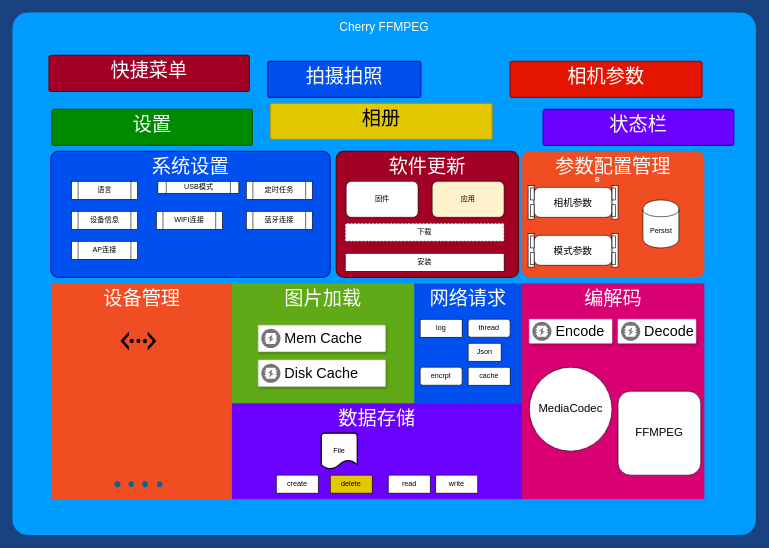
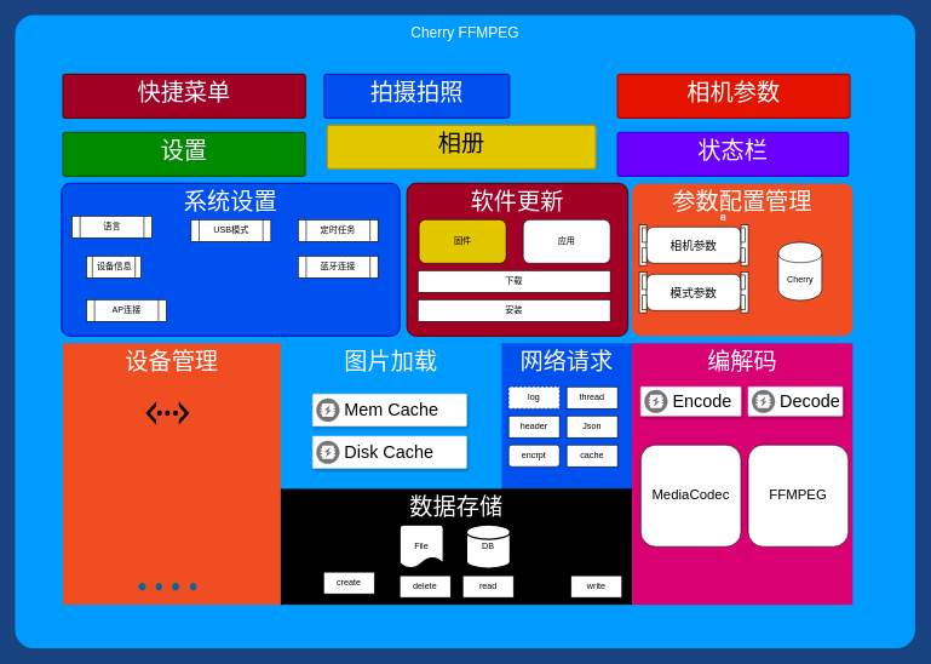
- <mxCell id="51" value="&lt;span style=&quot;font-size: 32px;&quot;&gt;快捷菜单&lt;/span&gt;" style="rounded=1;whiteSpace=wrap;html=1;shadow=0;strokeWidth=2;fillColor=#a20025;fontSize=12;fontColor=#ffffff;align=center;strokeColor=#6F0000;arcSize=6;verticalAlign=top;" vertex="1" parent="1"><mxGeometry x="81" y="92" width="334" height="60" as="geometry" /></mxCell>
+ <mxCell id="51" value="&lt;span style=&quot;font-size: 32px;&quot;&gt;快捷菜单&lt;/span&gt;" style="rounded=1;whiteSpace=wrap;html=1;shadow=0;strokeWidth=2;fillColor=#a20025;fontSize=12;fontColor=#ffffff;align=center;strokeColor=#6F0000;arcSize=6;verticalAlign=top;" vertex="1" parent="1"><mxGeometry x="86" y="102" width="334" height="60" as="geometry" /></mxCell>
- <mxCell id="40" value="&lt;span style=&quot;font-size: 32px;&quot;&gt;状态栏&lt;/span&gt;" style="rounded=1;whiteSpace=wrap;html=1;shadow=0;strokeWidth=2;fillColor=#6a00ff;fontSize=12;fontColor=#ffffff;align=center;strokeColor=#3700CC;arcSize=6;verticalAlign=top;" vertex="1" parent="1"><mxGeometry x="905" y="182" width="318" height="60" as="geometry" /></mxCell>
+ <mxCell id="40" value="&lt;span style=&quot;font-size: 32px;&quot;&gt;状态栏&lt;/span&gt;" style="rounded=1;whiteSpace=wrap;html=1;shadow=0;strokeWidth=2;fillColor=#6a00ff;fontSize=12;fontColor=#ffffff;align=center;strokeColor=#3700CC;arcSize=6;verticalAlign=top;" vertex="1" parent="1"><mxGeometry x="850" y="182" width="318" height="60" as="geometry" /></mxCell>
- <mxCell id="62" value="USB模式" style="shape=process;whiteSpace=wrap;html=1;backgroundOutline=1;" vertex="1" parent="1"><mxGeometry x="262.5" y="302" width="135" height="20" as="geometry" /></mxCell>
+ <mxCell id="62" value="USB模式" style="shape=process;whiteSpace=wrap;html=1;backgroundOutline=1;" vertex="1" parent="1"><mxGeometry x="262.5" y="302" width="110" height="30" as="geometry" /></mxCell>
- <mxCell id="61" value="语言" style="shape=process;whiteSpace=wrap;html=1;backgroundOutline=1;" vertex="1" parent="1"><mxGeometry x="118.5" y="302" width="110" height="30" as="geometry" /></mxCell>
+ <mxCell id="61" value="语言" style="shape=process;whiteSpace=wrap;html=1;backgroundOutline=1;" vertex="1" parent="1"><mxGeometry x="98.5" y="297" width="110" height="30" as="geometry" /></mxCell>
- <mxCell id="54" value="固件" style="rounded=1;whiteSpace=wrap;html=1;" vertex="1" parent="1"><mxGeometry x="576.5" y="302" width="120" height="60" as="geometry" /></mxCell>
+ <mxCell id="54" value="固件" style="rounded=1;whiteSpace=wrap;html=1;fillColor=#e3c800;" vertex="1" parent="1"><mxGeometry x="576.5" y="302" width="120" height="60" as="geometry" /></mxCell>
- <mxCell id="55" value="应用" style="rounded=1;whiteSpace=wrap;html=1;fillColor=#fff2cc;" vertex="1" parent="1"><mxGeometry x="720" y="302" width="120" height="60" as="geometry" /></mxCell>
+ <mxCell id="55" value="应用" style="rounded=1;whiteSpace=wrap;html=1;" vertex="1" parent="1"><mxGeometry x="720" y="302" width="120" height="60" as="geometry" /></mxCell>
- <mxCell id="64" value="设备信息" style="shape=process;whiteSpace=wrap;html=1;backgroundOutline=1;" vertex="1" parent="1"><mxGeometry x="118.5" y="352" width="110" height="30" as="geometry" /></mxCell>
+ <mxCell id="64" value="设备信息" style="shape=process;whiteSpace=wrap;html=1;backgroundOutline=1;" vertex="1" parent="1"><mxGeometry x="118.5" y="352" width="75" height="30" as="geometry" /></mxCell>
- <mxCell id="65" value="WIFI连接" style="shape=process;whiteSpace=wrap;html=1;backgroundOutline=1;" vertex="1" parent="1"><mxGeometry x="260" y="352" width="110" height="30" as="geometry" /></mxCell>
- <mxCell id="39" value="Persist" style="shape=cylinder;whiteSpace=wrap;html=1;boundedLbl=1;backgroundOutline=1;" vertex="1" parent="1"><mxGeometry x="1071.5" y="333" width="60" height="80" as="geometry" /></mxCell>
+ <mxCell id="39" value="Cherry" style="shape=cylinder;whiteSpace=wrap;html=1;boundedLbl=1;backgroundOutline=1;" vertex="1" parent="1"><mxGeometry x="1071.5" y="333" width="60" height="80" as="geometry" /></mxCell>
- <mxCell id="56" value="下载" style="rounded=0;whiteSpace=wrap;html=1;dashed=1;" vertex="1" parent="1"><mxGeometry x="575" y="372" width="265" height="30" as="geometry" /></mxCell>
+ <mxCell id="56" value="下载" style="rounded=0;whiteSpace=wrap;html=1;" vertex="1" parent="1"><mxGeometry x="575" y="372" width="265" height="30" as="geometry" /></mxCell>
- <mxCell id="67" value="AP连接" style="shape=process;whiteSpace=wrap;html=1;backgroundOutline=1;" vertex="1" parent="1"><mxGeometry x="118.5" y="402" width="110" height="30" as="geometry" /></mxCell>
+ <mxCell id="67" value="AP连接" style="shape=process;whiteSpace=wrap;html=1;backgroundOutline=1;" vertex="1" parent="1"><mxGeometry x="118.5" y="412" width="110" height="30" as="geometry" /></mxCell>
- <mxCell id="38" value="&lt;font style=&quot;font-size: 16px;&quot;&gt;模式参数&lt;/font&gt;" style="html=1;shape=mxgraph.sysml.paramSet;whiteSpace=wrap;align=center;" vertex="1" parent="1"><mxGeometry x="880" y="392" width="150" height="50" as="geometry" /></mxCell>
+ <mxCell id="38" value="&lt;font style=&quot;font-size: 16px;&quot;&gt;模式参数&lt;/font&gt;" style="html=1;shape=mxgraph.sysml.paramSet;whiteSpace=wrap;align=center;" vertex="1" parent="1"><mxGeometry x="880" y="377" width="150" height="50" as="geometry" /></mxCell>
- <mxCell id="57" value="安装" style="rounded=0;whiteSpace=wrap;html=1;" vertex="1" parent="1"><mxGeometry x="575" y="422" width="265" height="30" as="geometry" /></mxCell>
+ <mxCell id="57" value="安装" style="rounded=0;whiteSpace=wrap;html=1;" vertex="1" parent="1"><mxGeometry x="575" y="412" width="265" height="30" as="geometry" /></mxCell>
- <mxCell id="20" value="&lt;span style=&quot;font-size: 32px;&quot;&gt;图片加载&lt;/span&gt;" style="rounded=0;whiteSpace=wrap;html=1;shadow=0;strokeWidth=2;fillColor=#60a917;fontSize=12;fontColor=#ffffff;align=center;strokeColor=none;arcSize=6;verticalAlign=top;" vertex="1" parent="1"><mxGeometry x="386" y="472" width="304" height="200" as="geometry" /></mxCell>
+ <mxCell id="20" value="&lt;span style=&quot;font-size: 32px;&quot;&gt;图片加载&lt;/span&gt;" style="rounded=0;whiteSpace=wrap;html=1;shadow=0;strokeWidth=2;fillColor=#009bff;fontSize=12;fontColor=#ffffff;align=center;strokeColor=none;arcSize=6;verticalAlign=top;" vertex="1" parent="1"><mxGeometry x="386" y="472" width="304" height="200" as="geometry" /></mxCell>
- <mxCell id="27" value="log" style="rounded=0;whiteSpace=wrap;html=1;" vertex="1" parent="1"><mxGeometry x="700" y="532" width="70" height="30" as="geometry" /></mxCell>
+ <mxCell id="27" value="log" style="rounded=0;whiteSpace=wrap;html=1;dashed=1;" vertex="1" parent="1"><mxGeometry x="700" y="532" width="70" height="30" as="geometry" /></mxCell>
- <mxCell id="28" value="thread" style="whiteSpace=wrap;html=1;rounded=1;" vertex="1" parent="1"><mxGeometry x="780" y="532" width="70" height="30" as="geometry" /></mxCell>
+ <mxCell id="28" value="thread" style="rounded=0;whiteSpace=wrap;html=1;" vertex="1" parent="1"><mxGeometry x="780" y="532" width="70" height="30" as="geometry" /></mxCell>
+ <mxCell id="29" value="header" style="rounded=0;whiteSpace=wrap;html=1;" vertex="1" parent="1"><mxGeometry x="700" y="572" width="70" height="30" as="geometry" /></mxCell>
- <mxCell id="30" value="Json" style="rounded=0;whiteSpace=wrap;html=1;" vertex="1" parent="1"><mxGeometry x="780" y="572" width="55" height="30" as="geometry" /></mxCell>
+ <mxCell id="30" value="Json" style="rounded=0;whiteSpace=wrap;html=1;" vertex="1" parent="1"><mxGeometry x="780" y="572" width="70" height="30" as="geometry" /></mxCell>
- <mxCell id="46" value="&lt;font style=&quot;font-size: 19px;&quot;&gt;MediaCodec&lt;/font&gt;" style="ellipse;whiteSpace=wrap;html=1;" vertex="1" parent="1"><mxGeometry x="882" y="612" width="138" height="140" as="geometry" /></mxCell>
+ <mxCell id="46" value="&lt;font style=&quot;font-size: 19px;&quot;&gt;MediaCodec&lt;/font&gt;" style="rounded=1;whiteSpace=wrap;html=1;" vertex="1" parent="1"><mxGeometry x="882" y="612" width="138" height="140" as="geometry" /></mxCell>
- <mxCell id="47" value="&lt;font style=&quot;font-size: 19px;&quot;&gt;FFMPEG&lt;/font&gt;" style="rounded=1;whiteSpace=wrap;html=1;" vertex="1" parent="1"><mxGeometry x="1030" y="652" width="138" height="140" as="geometry" /></mxCell>
+ <mxCell id="47" value="&lt;font style=&quot;font-size: 19px;&quot;&gt;FFMPEG&lt;/font&gt;" style="rounded=1;whiteSpace=wrap;html=1;" vertex="1" parent="1"><mxGeometry x="1030" y="612" width="138" height="140" as="geometry" /></mxCell>
- <mxCell id="26" value="File" style="strokeWidth=2;html=1;shape=mxgraph.flowchart.document2;whiteSpace=wrap;size=0.25;" vertex="1" parent="1"><mxGeometry x="535" y="722" width="60" height="60" as="geometry" /></mxCell>
+ <mxCell id="26" value="File" style="strokeWidth=2;html=1;shape=mxgraph.flowchart.document2;whiteSpace=wrap;size=0.25;" vertex="1" parent="1"><mxGeometry x="550" y="722" width="60" height="60" as="geometry" /></mxCell>
- <mxCell id="8" value="&lt;font style=&quot;font-size: 32px;&quot;&gt;数据存储&lt;/font&gt;" style="rounded=0;whiteSpace=wrap;html=1;shadow=0;strokeWidth=2;fillColor=#6a00ff;fontSize=12;align=center;strokeColor=none;arcSize=6;verticalAlign=top;fontColor=#ffffff;" vertex="1" parent="1"><mxGeometry x="386" y="672" width="484" height="160" as="geometry" /></mxCell>
+ <mxCell id="8" value="&lt;font style=&quot;font-size: 32px;&quot;&gt;数据存储&lt;/font&gt;" style="rounded=0;whiteSpace=wrap;html=1;shadow=0;strokeWidth=2;fillColor=#000000;fontSize=12;align=center;strokeColor=none;arcSize=6;verticalAlign=top;fontColor=#ffffff;" vertex="1" parent="1"><mxGeometry x="386" y="672" width="484" height="160" as="geometry" /></mxCell>
+ <mxCell id="25" value="DB" style="strokeWidth=2;html=1;shape=mxgraph.flowchart.database;whiteSpace=wrap;" vertex="1" parent="1"><mxGeometry x="642" y="722" width="60" height="60" as="geometry" /></mxCell>
- <mxCell id="35" value="create" style="rounded=0;whiteSpace=wrap;html=1;" vertex="1" parent="1"><mxGeometry x="460" y="792" width="70" height="30" as="geometry" /></mxCell>
+ <mxCell id="35" value="create" style="rounded=0;whiteSpace=wrap;html=1;" vertex="1" parent="1"><mxGeometry x="445" y="787" width="70" height="30" as="geometry" /></mxCell>
- <mxCell id="36" value="delete" style="rounded=0;whiteSpace=wrap;html=1;fillColor=#e3c800;" vertex="1" parent="1"><mxGeometry x="550" y="792" width="70" height="30" as="geometry" /></mxCell>
+ <mxCell id="36" value="delete" style="rounded=0;whiteSpace=wrap;html=1;" vertex="1" parent="1"><mxGeometry x="550" y="792" width="70" height="30" as="geometry" /></mxCell>
- <mxCell id="33" value="read" style="rounded=0;whiteSpace=wrap;html=1;" vertex="1" parent="1"><mxGeometry x="646.75" y="792" width="70" height="30" as="geometry" /></mxCell>
+ <mxCell id="33" value="read" style="rounded=0;whiteSpace=wrap;html=1;" vertex="1" parent="1"><mxGeometry x="636.75" y="792" width="70" height="30" as="geometry" /></mxCell>
- <mxCell id="34" value="write" style="rounded=0;whiteSpace=wrap;html=1;" vertex="1" parent="1"><mxGeometry x="726" y="792" width="70" height="30" as="geometry" /></mxCell>
+ <mxCell id="34" value="write" style="rounded=0;whiteSpace=wrap;html=1;" vertex="1" parent="1"><mxGeometry x="786" y="792" width="70" height="30" as="geometry" /></mxCell>
